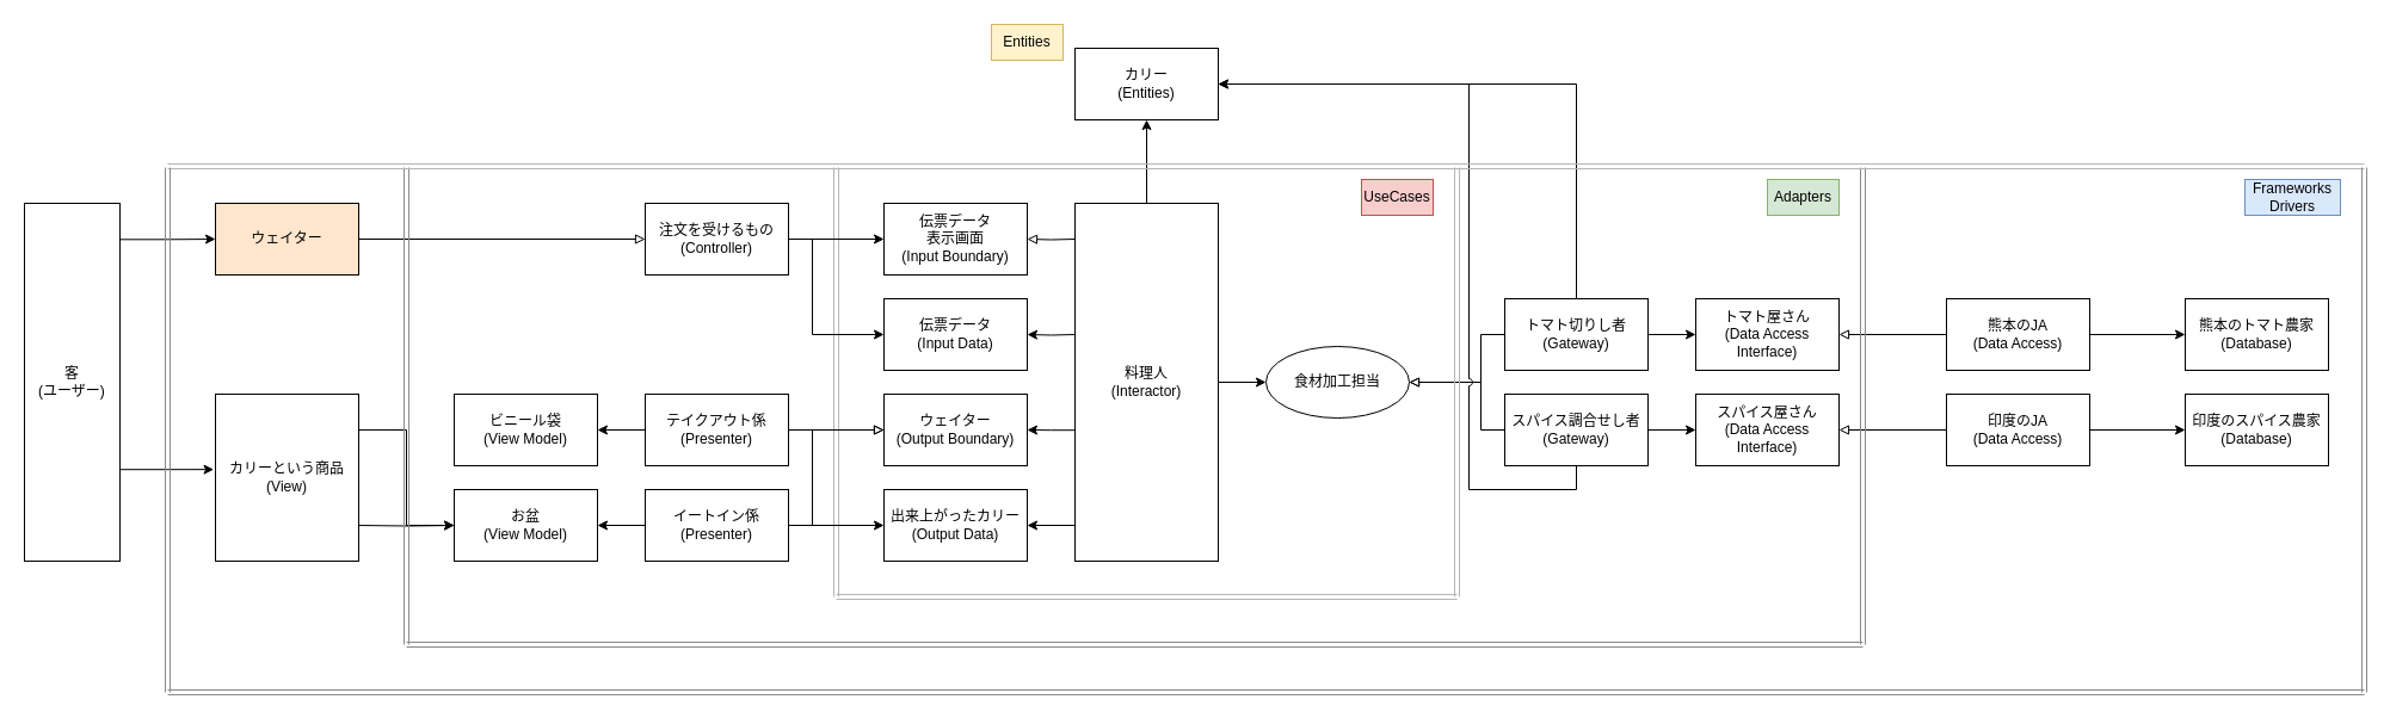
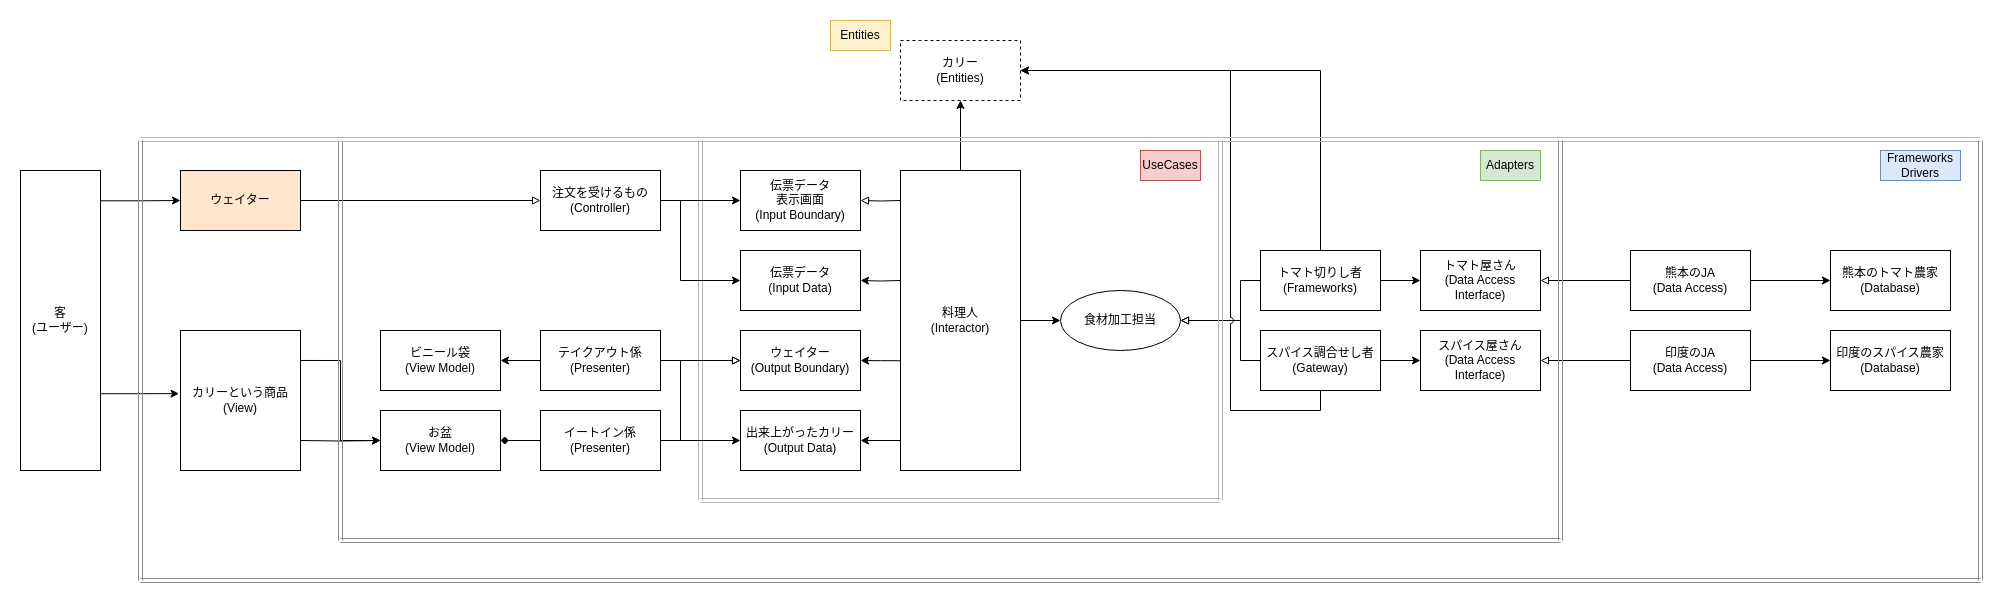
- <mxCell id="13" value="カリー&lt;br&gt;(Entities)" style="rounded=0;whiteSpace=wrap;html=1;" parent="1" vertex="1"><mxGeometry x="900" y="40" width="120" height="60" as="geometry" /></mxCell>
+ <mxCell id="13" value="カリー&lt;br&gt;(Entities)" style="rounded=0;whiteSpace=wrap;html=1;dashed=1;" parent="1" vertex="1"><mxGeometry x="900" y="40" width="120" height="60" as="geometry" /></mxCell>
- <mxCell id="34" value="トマト切りし者&lt;br&gt;(Gateway)" style="rounded=0;whiteSpace=wrap;html=1;" parent="1" vertex="1"><mxGeometry x="1260" y="250" width="120" height="60" as="geometry" /></mxCell>
+ <mxCell id="34" value="トマト切りし者&lt;br&gt;(Frameworks)" style="rounded=0;whiteSpace=wrap;html=1;" parent="1" vertex="1"><mxGeometry x="1260" y="250" width="120" height="60" as="geometry" /></mxCell>
- <mxCell id="46" style="edgeStyle=orthogonalEdgeStyle;rounded=0;orthogonalLoop=1;jettySize=auto;html=1;exitX=0;exitY=0.5;exitDx=0;exitDy=0;entryX=1;entryY=0.5;entryDx=0;entryDy=0;endArrow=classic;endFill=1;" edge="1" parent="1" source="49" target="50"><mxGeometry relative="1" as="geometry" /></mxCell>
+ <mxCell id="46" style="edgeStyle=orthogonalEdgeStyle;rounded=0;orthogonalLoop=1;jettySize=auto;html=1;exitX=0;exitY=0.5;exitDx=0;exitDy=0;entryX=1;entryY=0.5;entryDx=0;entryDy=0;endArrow=diamond;endFill=1;" edge="1" parent="1" source="49" target="50"><mxGeometry relative="1" as="geometry" /></mxCell>
